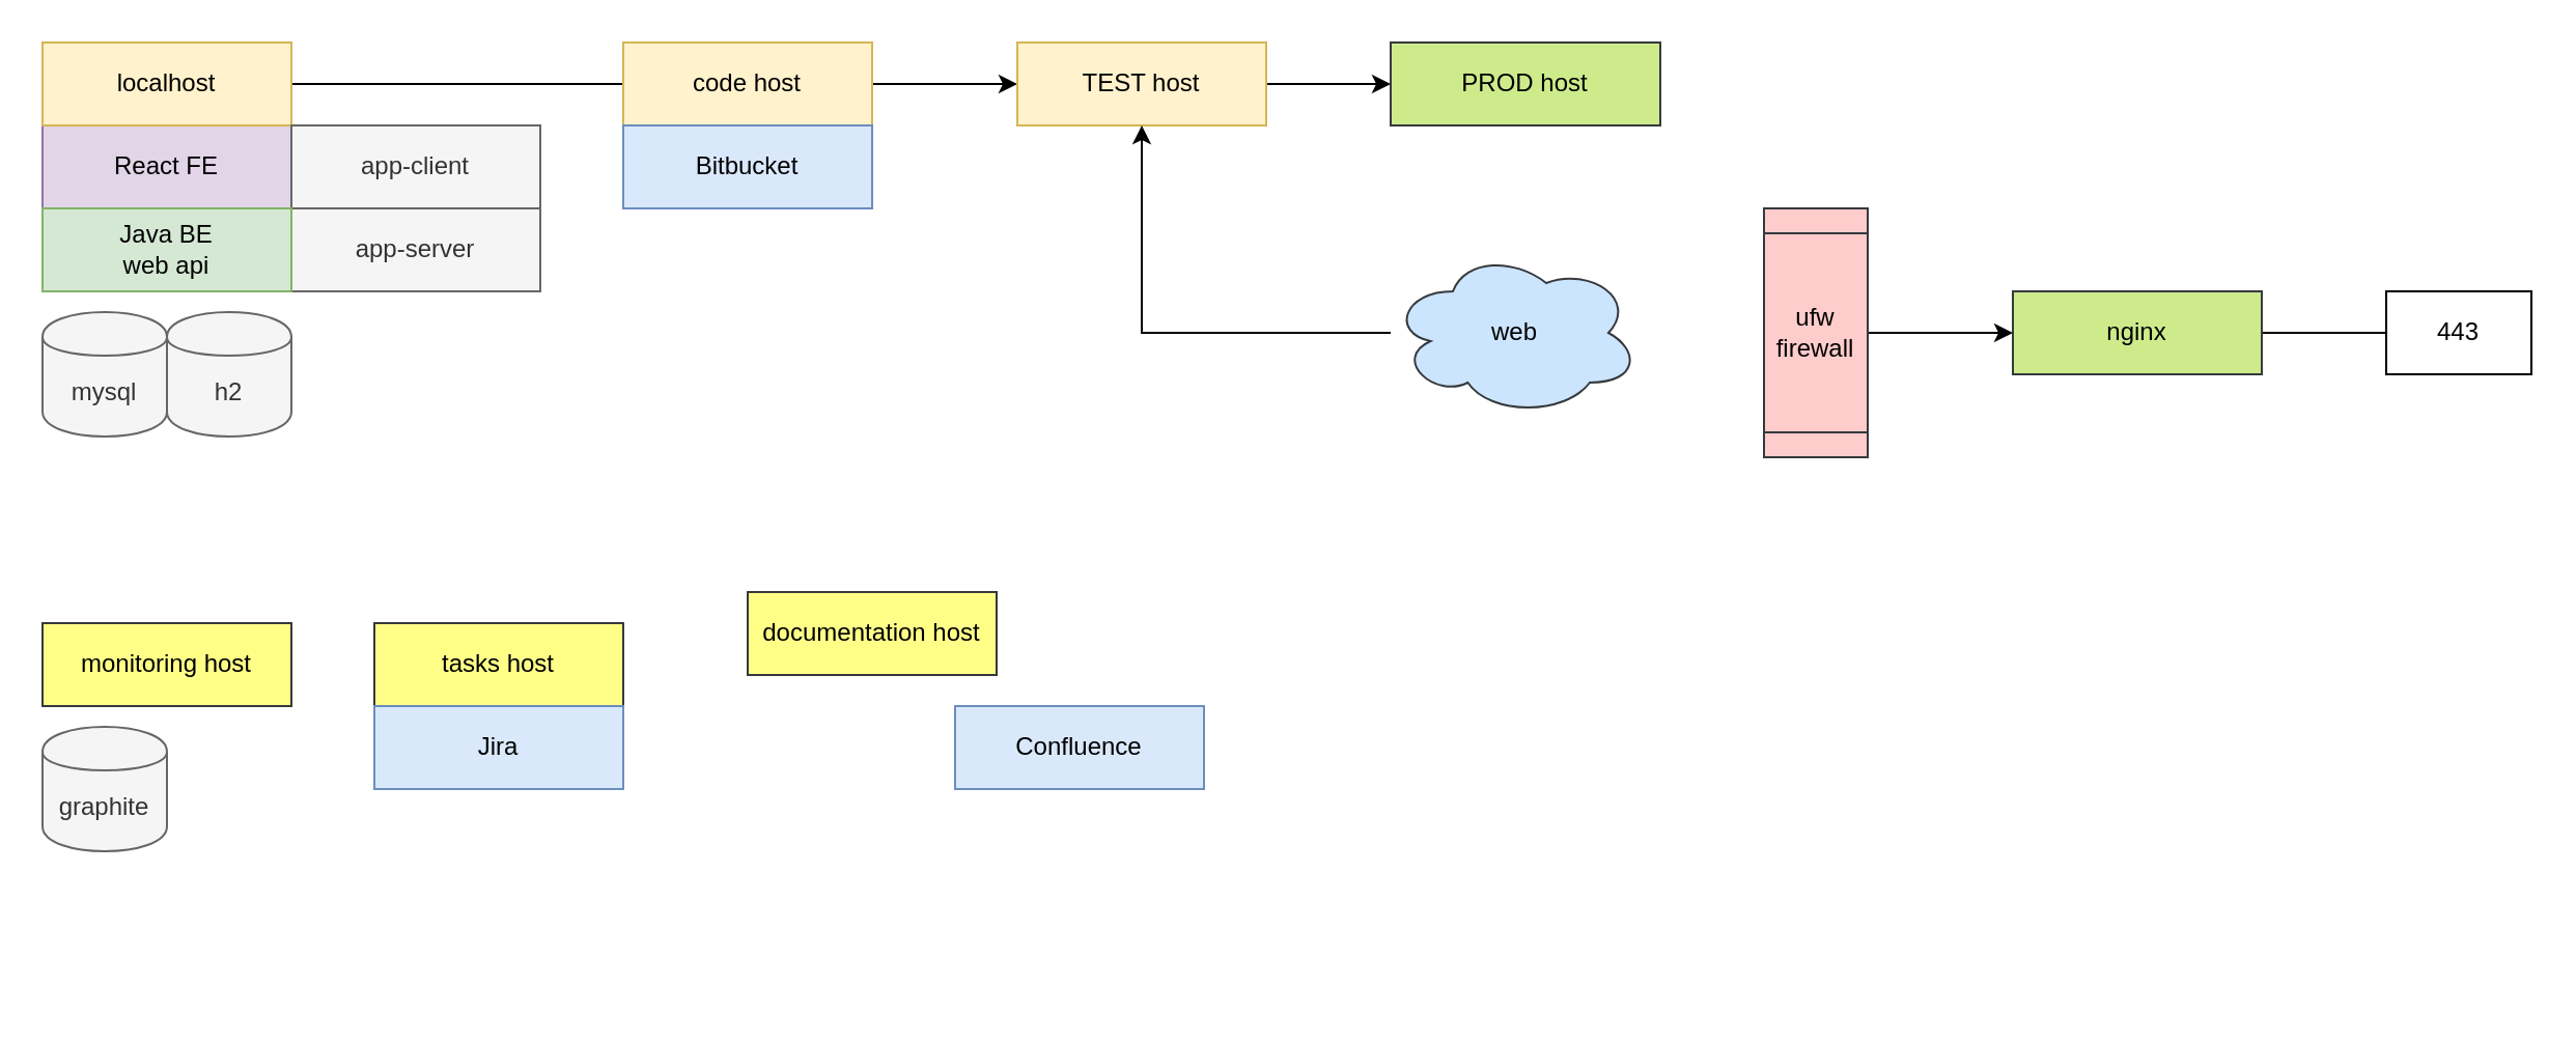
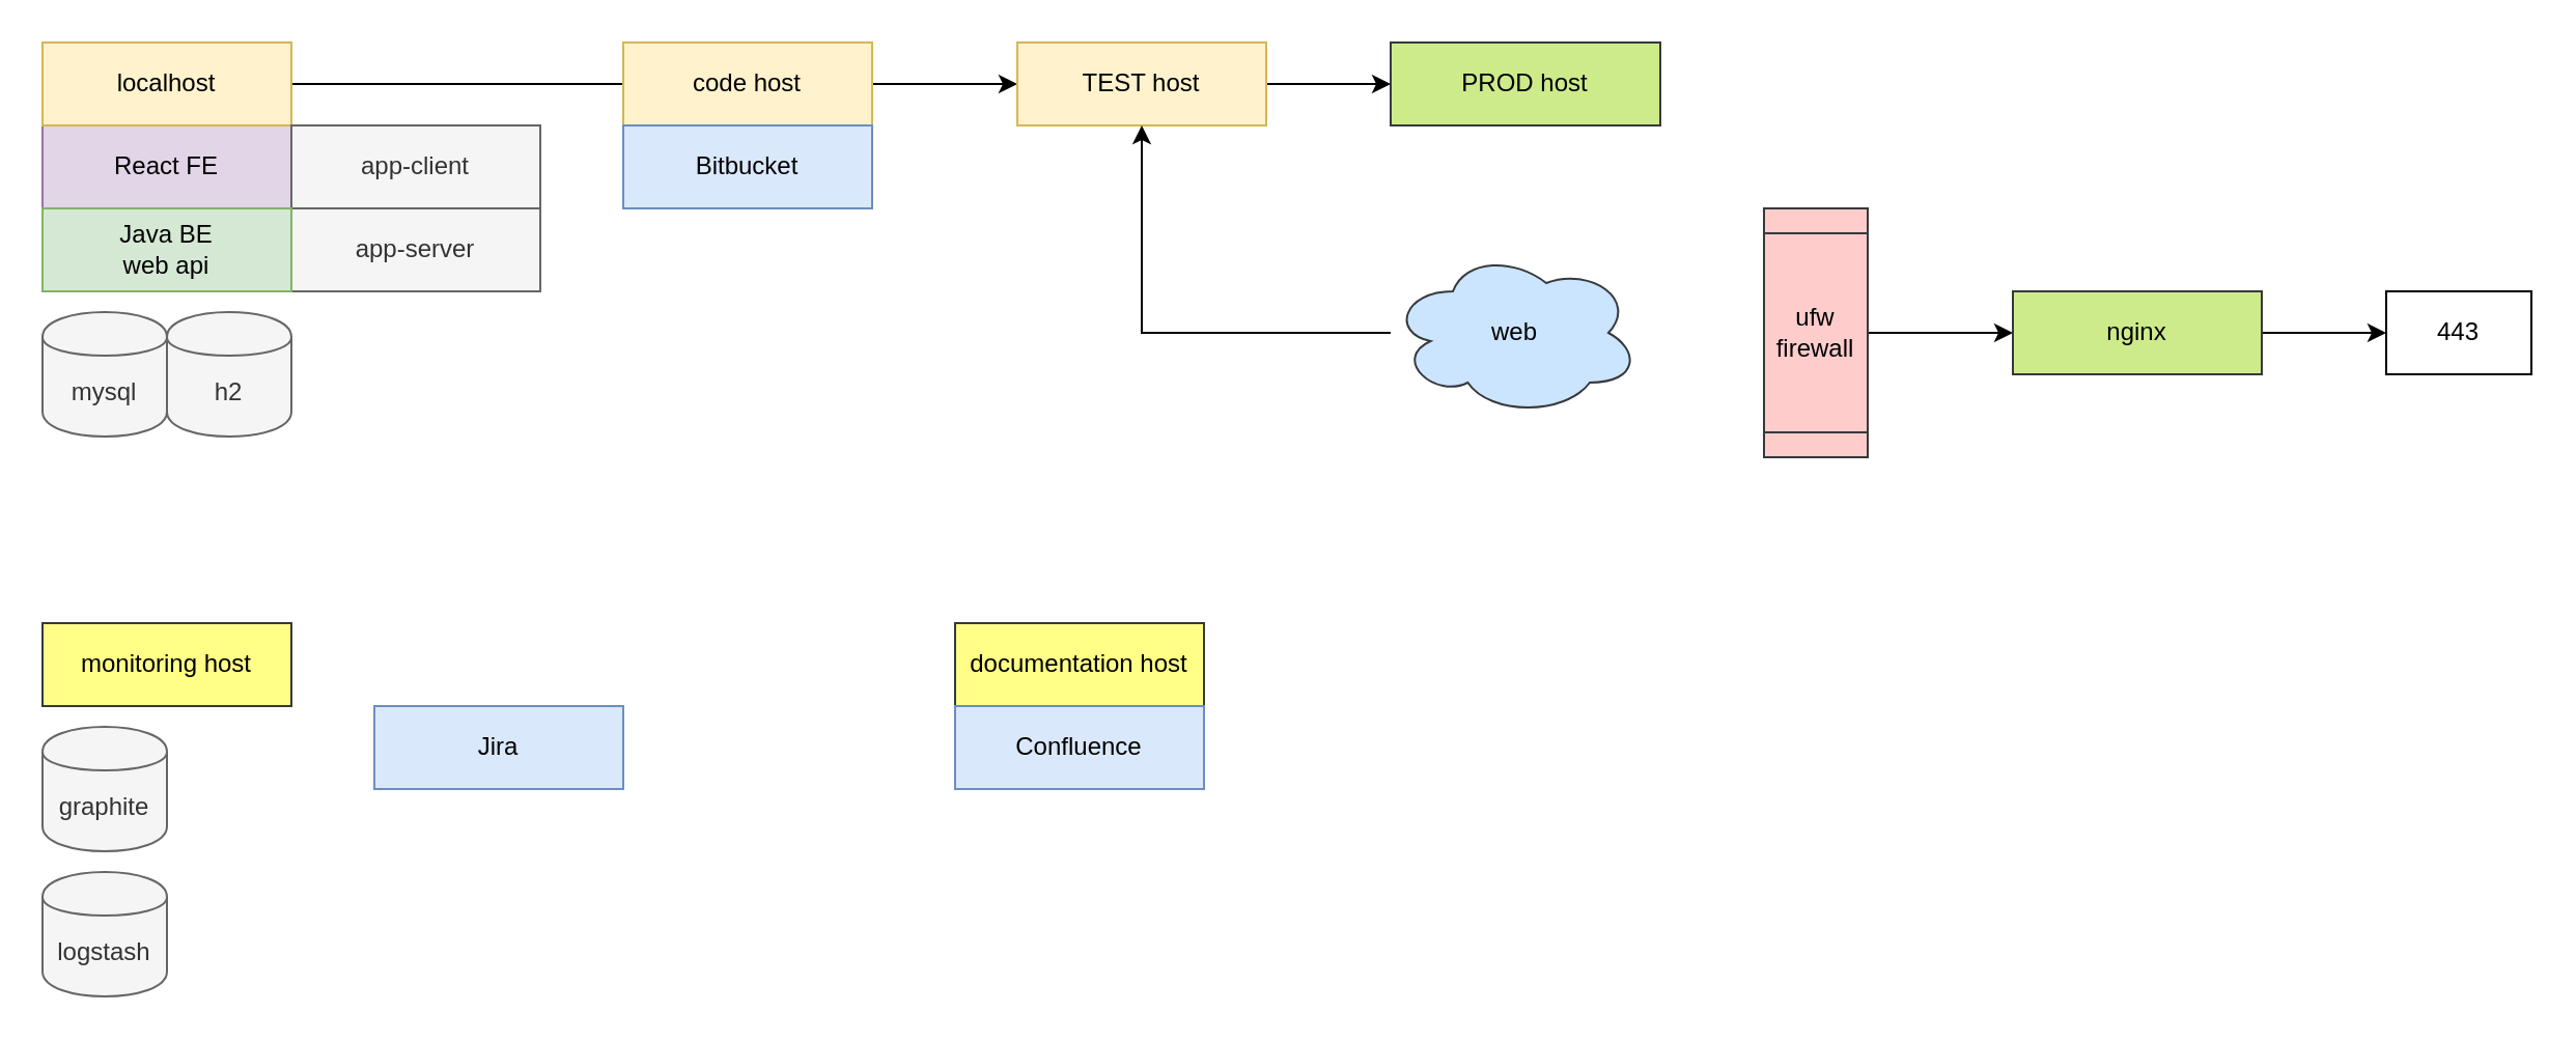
- <mxCell id="23" style="edgeStyle=orthogonalEdgeStyle;rounded=0;orthogonalLoop=1;jettySize=auto;html=1;entryX=0;entryY=0.5;entryDx=0;entryDy=0;endArrow=none;" parent="1" source="24" target="29" edge="1"><mxGeometry relative="1" as="geometry" /></mxCell>
+ <mxCell id="23" style="edgeStyle=orthogonalEdgeStyle;rounded=0;orthogonalLoop=1;jettySize=auto;html=1;entryX=0;entryY=0.5;entryDx=0;entryDy=0;" parent="1" source="24" target="29" edge="1"><mxGeometry relative="1" as="geometry" /></mxCell>
- <mxCell id="20" value="documentation host" style="rounded=0;whiteSpace=wrap;html=1;fillColor=#ffff88;strokeColor=#36393d;" parent="1" vertex="1"><mxGeometry x="360" y="285" width="120" height="40" as="geometry" /></mxCell>
+ <mxCell id="20" value="documentation host" style="rounded=0;whiteSpace=wrap;html=1;fillColor=#ffff88;strokeColor=#36393d;" parent="1" vertex="1"><mxGeometry x="460" y="300" width="120" height="40" as="geometry" /></mxCell>
- <mxCell id="18" value="tasks host" style="rounded=0;whiteSpace=wrap;html=1;fillColor=#ffff88;strokeColor=#36393d;" parent="1" vertex="1"><mxGeometry x="180" y="300" width="120" height="40" as="geometry" /></mxCell>
+ <mxCell id="17" value="logstash" style="shape=cylinder;whiteSpace=wrap;html=1;boundedLbl=1;backgroundOutline=1;rounded=0;fillColor=#f5f5f5;strokeColor=#666666;fontColor=#333333;" parent="1" vertex="1"><mxGeometry x="20" y="420" width="60" height="60" as="geometry" /></mxCell>
